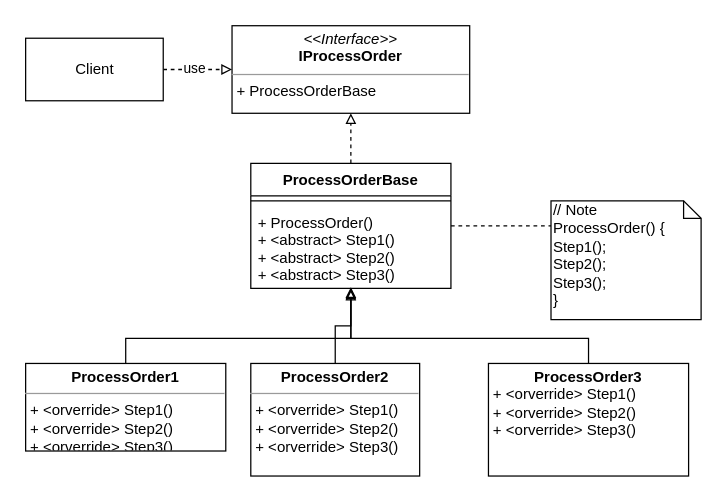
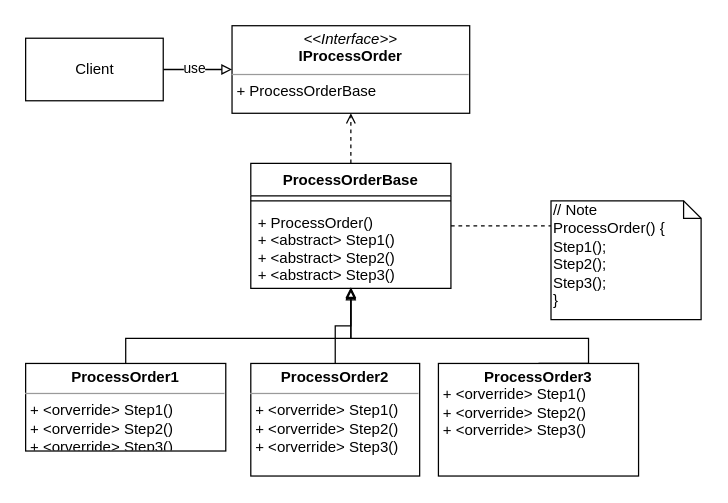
- <mxCell id="12" style="edgeStyle=orthogonalEdgeStyle;rounded=0;orthogonalLoop=1;jettySize=auto;html=1;exitX=1;exitY=0.5;exitDx=0;exitDy=0;entryX=0;entryY=0.5;entryDx=0;entryDy=0;endArrow=block;endFill=0;dashed=1;" parent="1" source="14" target="2" edge="1"><mxGeometry relative="1" as="geometry" /></mxCell>
+ <mxCell id="12" style="edgeStyle=orthogonalEdgeStyle;rounded=0;orthogonalLoop=1;jettySize=auto;html=1;exitX=1;exitY=0.5;exitDx=0;exitDy=0;entryX=0;entryY=0.5;entryDx=0;entryDy=0;endArrow=block;endFill=0;" parent="1" source="14" target="2" edge="1"><mxGeometry relative="1" as="geometry" /></mxCell>
- <mxCell id="3" value="" style="edgeStyle=orthogonalEdgeStyle;rounded=0;orthogonalLoop=1;jettySize=auto;html=1;endArrow=block;endFill=0;dashed=1;" parent="1" source="15" target="2" edge="1"><mxGeometry relative="1" as="geometry" /></mxCell>
+ <mxCell id="3" value="" style="edgeStyle=orthogonalEdgeStyle;rounded=0;orthogonalLoop=1;jettySize=auto;html=1;endArrow=open;endFill=0;dashed=1;" parent="1" source="15" target="2" edge="1"><mxGeometry relative="1" as="geometry" /></mxCell>
- <mxCell id="11" value="&lt;p style=&quot;margin: 0px ; margin-top: 4px ; text-align: center&quot;&gt;&lt;b&gt;ProcessOrder3&lt;/b&gt;&lt;/p&gt;&lt;p style=&quot;margin: 0px ; margin-left: 4px&quot;&gt;&lt;/p&gt;&lt;p style=&quot;margin: 0px ; margin-left: 4px&quot;&gt;+ &amp;lt;orverride&amp;gt; Step1()&lt;br style=&quot;padding: 0px ; margin: 0px&quot;&gt;&lt;/p&gt;&lt;p style=&quot;margin: 0px ; margin-left: 4px&quot;&gt;+ &amp;lt;orverride&amp;gt; Step2()&lt;br&gt;&lt;/p&gt;&lt;p style=&quot;margin: 0px ; margin-left: 4px&quot;&gt;+ &amp;lt;orverride&amp;gt; Step3()&lt;br&gt;&lt;/p&gt;" style="verticalAlign=top;align=left;overflow=fill;fontSize=12;fontFamily=Helvetica;html=1;" parent="1" vertex="1"><mxGeometry x="390" y="290" width="160" height="90" as="geometry" /></mxCell>
+ <mxCell id="11" value="&lt;p style=&quot;margin: 0px ; margin-top: 4px ; text-align: center&quot;&gt;&lt;b&gt;ProcessOrder3&lt;/b&gt;&lt;/p&gt;&lt;p style=&quot;margin: 0px ; margin-left: 4px&quot;&gt;&lt;/p&gt;&lt;p style=&quot;margin: 0px ; margin-left: 4px&quot;&gt;+ &amp;lt;orverride&amp;gt; Step1()&lt;br style=&quot;padding: 0px ; margin: 0px&quot;&gt;&lt;/p&gt;&lt;p style=&quot;margin: 0px ; margin-left: 4px&quot;&gt;+ &amp;lt;orverride&amp;gt; Step2()&lt;br&gt;&lt;/p&gt;&lt;p style=&quot;margin: 0px ; margin-left: 4px&quot;&gt;+ &amp;lt;orverride&amp;gt; Step3()&lt;br&gt;&lt;/p&gt;" style="verticalAlign=top;align=left;overflow=fill;fontSize=12;fontFamily=Helvetica;html=1;" parent="1" vertex="1"><mxGeometry x="350" y="290" width="160" height="90" as="geometry" /></mxCell>
